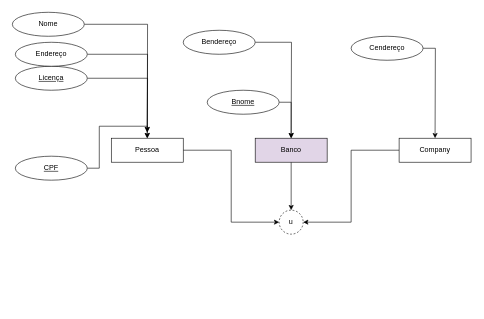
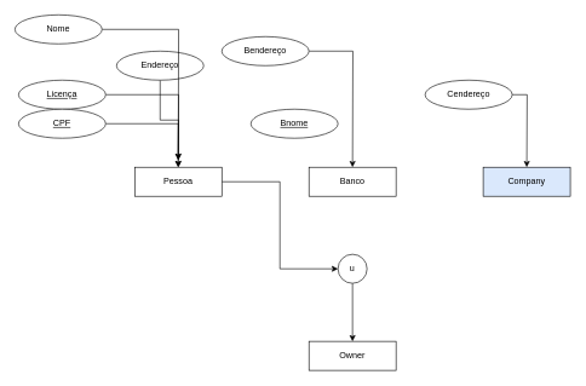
- <mxCell id="24" value="Cendereço" style="ellipse;whiteSpace=wrap;html=1;align=center;fontStyle=0;" vertex="1" parent="1"><mxGeometry x="585" y="60" width="120" height="40" as="geometry" /></mxCell>
+ <mxCell id="24" value="Cendereço" style="ellipse;whiteSpace=wrap;html=1;align=center;fontStyle=0;" vertex="1" parent="1"><mxGeometry x="585" y="110" width="120" height="40" as="geometry" /></mxCell>
- <mxCell id="16" value="Endereço" style="ellipse;whiteSpace=wrap;html=1;align=center;" vertex="1" parent="1"><mxGeometry y="70" width="120" height="40" as="geometry" x="25" /></mxCell>
+ <mxCell id="16" value="Endereço" style="ellipse;whiteSpace=wrap;html=1;align=center;" vertex="1" parent="1"><mxGeometry x="160" y="70" width="120" height="40" as="geometry" /></mxCell>
- <mxCell id="21" style="edgeStyle=orthogonalEdgeStyle;rounded=0;orthogonalLoop=1;jettySize=auto;html=1;" edge="1" parent="1" source="22" target="7"><mxGeometry relative="1" as="geometry"><Array as="points"><mxPoint x="485" y="170" /></Array></mxGeometry></mxCell>
- <mxCell id="7" value="Banco" style="whiteSpace=wrap;html=1;align=center;fillColor=#e1d5e7;" vertex="1" parent="1"><mxGeometry x="425" y="230" width="120" height="40" as="geometry" /></mxCell>
+ <mxCell id="7" value="Banco" style="whiteSpace=wrap;html=1;align=center;" vertex="1" parent="1"><mxGeometry x="425" y="230" width="120" height="40" as="geometry" /></mxCell>
- <mxCell id="2" style="edgeStyle=orthogonalEdgeStyle;rounded=0;orthogonalLoop=1;jettySize=auto;html=1;entryX=1;entryY=0.5;entryDx=0;entryDy=0;" edge="1" parent="1" source="3" target="9"><mxGeometry relative="1" as="geometry" /></mxCell>
- <mxCell id="3" value="Company" style="whiteSpace=wrap;html=1;align=center;" vertex="1" parent="1"><mxGeometry x="665" y="230" width="120" height="40" as="geometry" /></mxCell>
+ <mxCell id="3" value="Company" style="whiteSpace=wrap;html=1;align=center;fillColor=#dae8fc;" vertex="1" parent="1"><mxGeometry x="665" y="230" width="120" height="40" as="geometry" /></mxCell>
- <mxCell id="14" value="CPF" style="ellipse;whiteSpace=wrap;html=1;align=center;fontStyle=4;strokeColor=default;" vertex="1" parent="1"><mxGeometry x="25" y="260" width="120" height="40" as="geometry" /></mxCell>
+ <mxCell id="14" value="CPF" style="ellipse;whiteSpace=wrap;html=1;align=center;fontStyle=4;strokeColor=default;" vertex="1" parent="1"><mxGeometry y="150" width="120" height="40" as="geometry" x="25" /></mxCell>
- <mxCell id="6" style="edgeStyle=orthogonalEdgeStyle;rounded=0;orthogonalLoop=1;jettySize=auto;html=1;entryX=0.5;entryY=0;entryDx=0;entryDy=0;" edge="1" parent="1" source="7" target="9"><mxGeometry relative="1" as="geometry" /></mxCell>
- <mxCell id="9" value="u" style="ellipse;whiteSpace=wrap;html=1;aspect=fixed;dashed=1;" vertex="1" parent="1"><mxGeometry x="465" y="350" width="40" height="40" as="geometry" /></mxCell>
+ <mxCell id="9" value="u" style="ellipse;whiteSpace=wrap;html=1;aspect=fixed;" vertex="1" parent="1"><mxGeometry x="465" y="350" width="40" height="40" as="geometry" /></mxCell>
+ <mxCell id="8" style="edgeStyle=orthogonalEdgeStyle;rounded=0;orthogonalLoop=1;jettySize=auto;html=1;entryX=0.5;entryY=0;entryDx=0;entryDy=0;" edge="1" parent="1" source="9" target="10"><mxGeometry relative="1" as="geometry" /></mxCell>
+ <mxCell id="10" value="Owner" style="rounded=0;whiteSpace=wrap;html=1;" vertex="1" parent="1"><mxGeometry x="425" y="470" width="120" height="40" as="geometry" /></mxCell>
